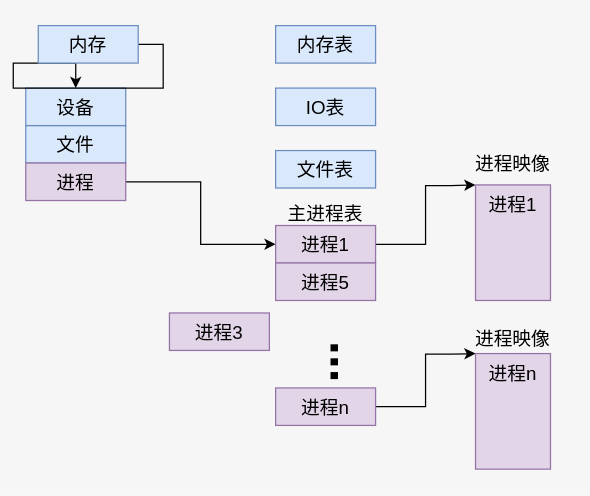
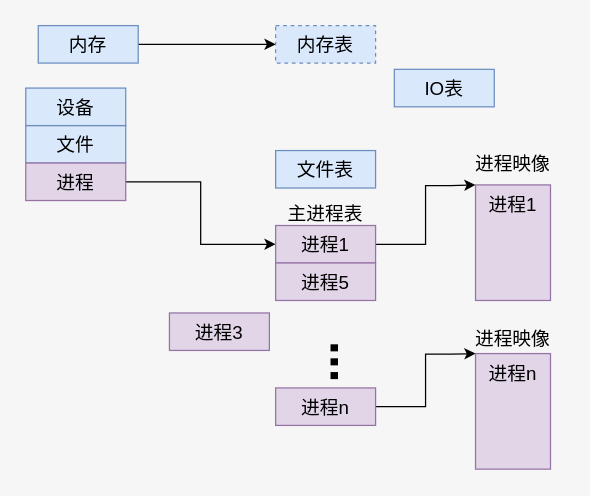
- <mxCell id="8" value="内存表" style="rounded=0;whiteSpace=wrap;html=1;fontSize=15;fillColor=#dae8fc;strokeColor=#6c8ebf;" vertex="1" parent="1"><mxGeometry x="220" y="20" width="80" height="30" as="geometry" /></mxCell>
+ <mxCell id="8" value="内存表" style="rounded=0;whiteSpace=wrap;html=1;fontSize=15;fillColor=#dae8fc;strokeColor=#6c8ebf;dashed=1;" vertex="1" parent="1"><mxGeometry x="220" y="20" width="80" height="30" as="geometry" /></mxCell>
- <mxCell id="6" style="edgeStyle=orthogonalEdgeStyle;rounded=0;orthogonalLoop=1;jettySize=auto;html=1;exitX=1;exitY=0.5;exitDx=0;exitDy=0;fontSize=15;fillColor=#ffffff;" edge="1" parent="1" source="7" target="3"><mxGeometry relative="1" as="geometry" /></mxCell>
+ <mxCell id="6" style="edgeStyle=orthogonalEdgeStyle;rounded=0;orthogonalLoop=1;jettySize=auto;html=1;exitX=1;exitY=0.5;exitDx=0;exitDy=0;entryX=0;entryY=0.5;entryDx=0;entryDy=0;fontSize=15;fillColor=#ffffff;" edge="1" parent="1" source="7" target="8"><mxGeometry relative="1" as="geometry" /></mxCell>
- <mxCell id="9" value="IO表" style="rounded=0;whiteSpace=wrap;html=1;fontSize=15;fillColor=#dae8fc;strokeColor=#6c8ebf;" vertex="1" parent="1"><mxGeometry x="220" y="70" width="80" height="30" as="geometry" /></mxCell>
+ <mxCell id="9" value="IO表" style="rounded=0;whiteSpace=wrap;html=1;fontSize=15;fillColor=#dae8fc;strokeColor=#6c8ebf;" vertex="1" parent="1"><mxGeometry x="315" y="55" width="80" height="30" as="geometry" /></mxCell>
